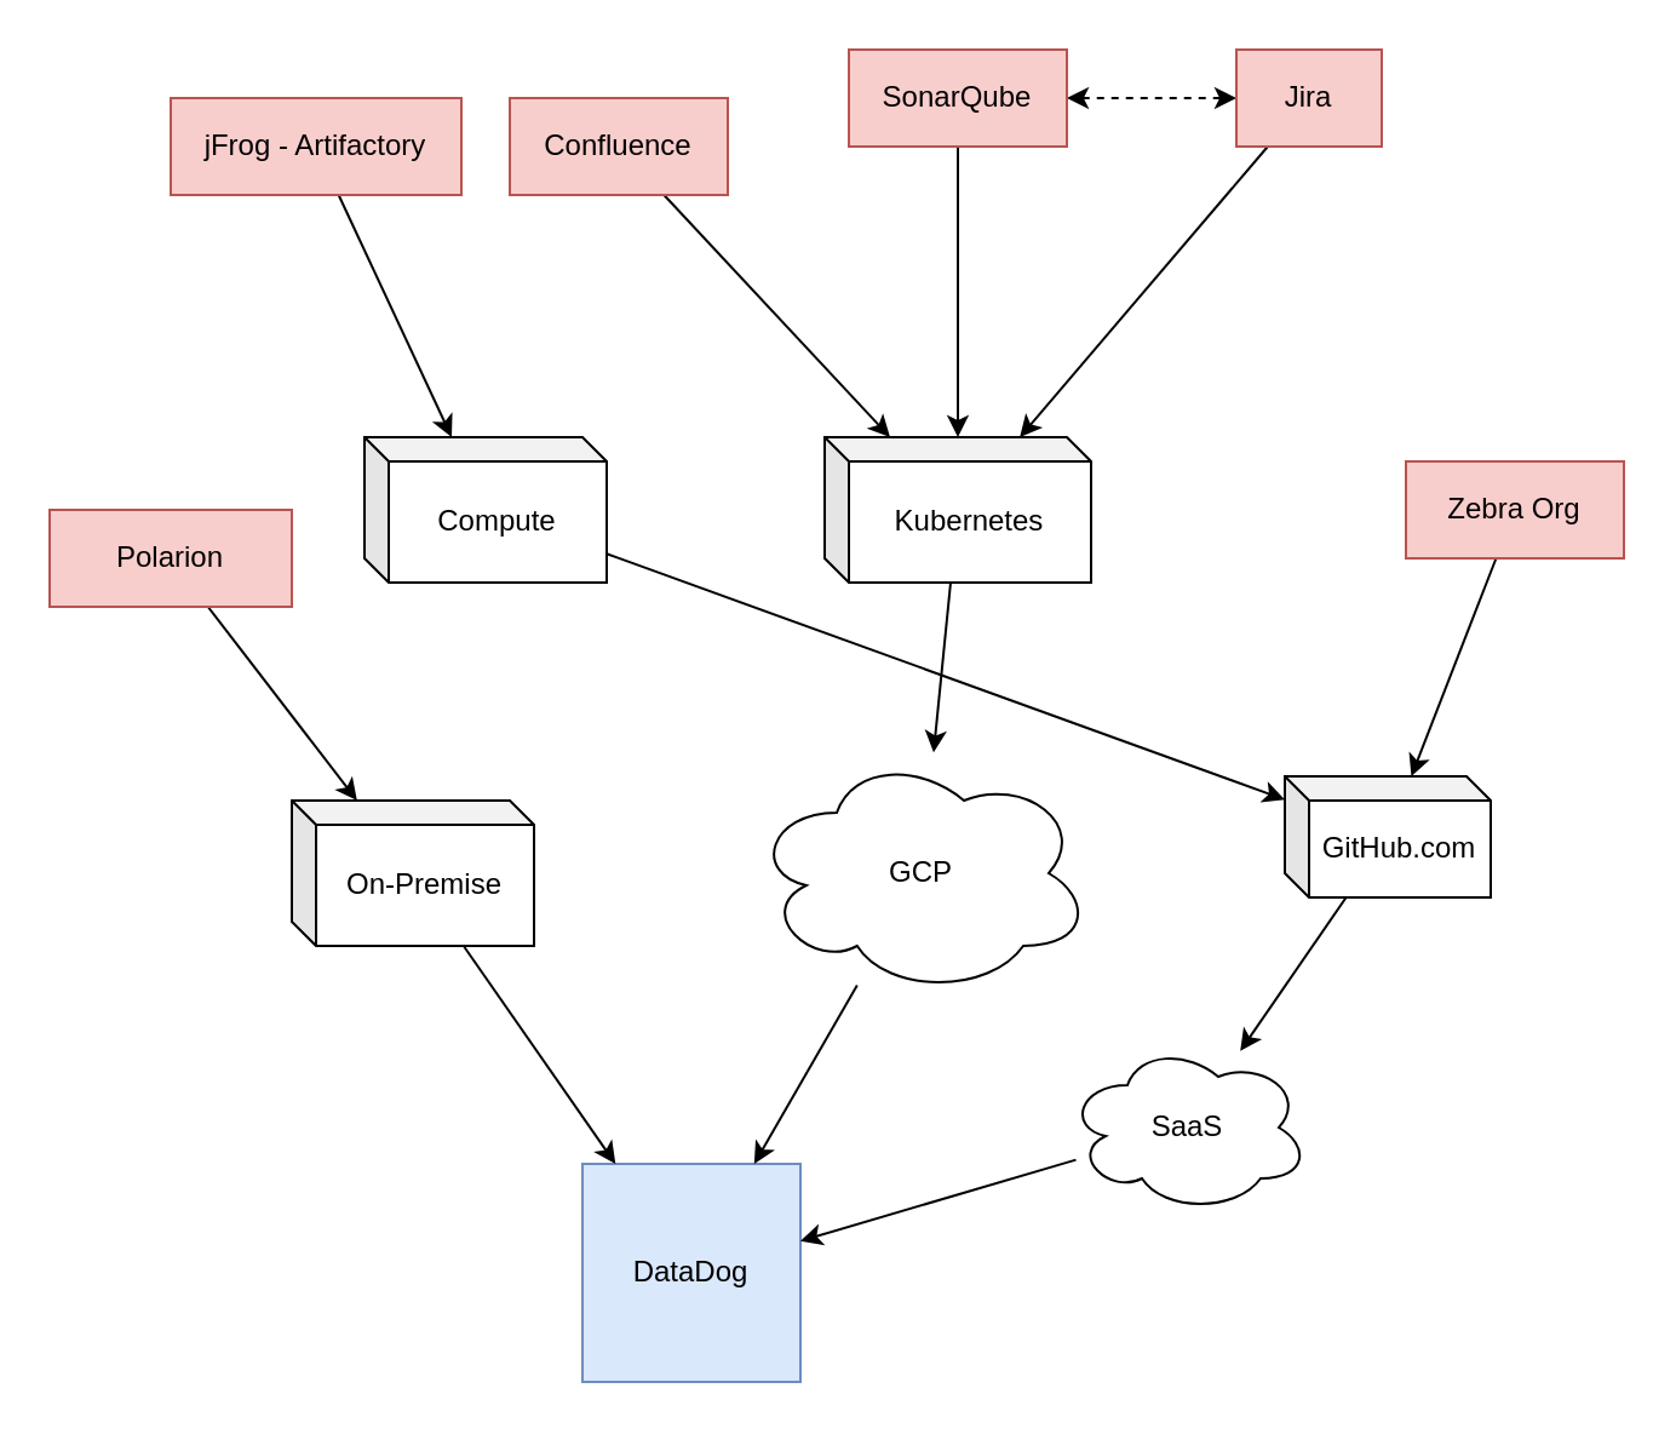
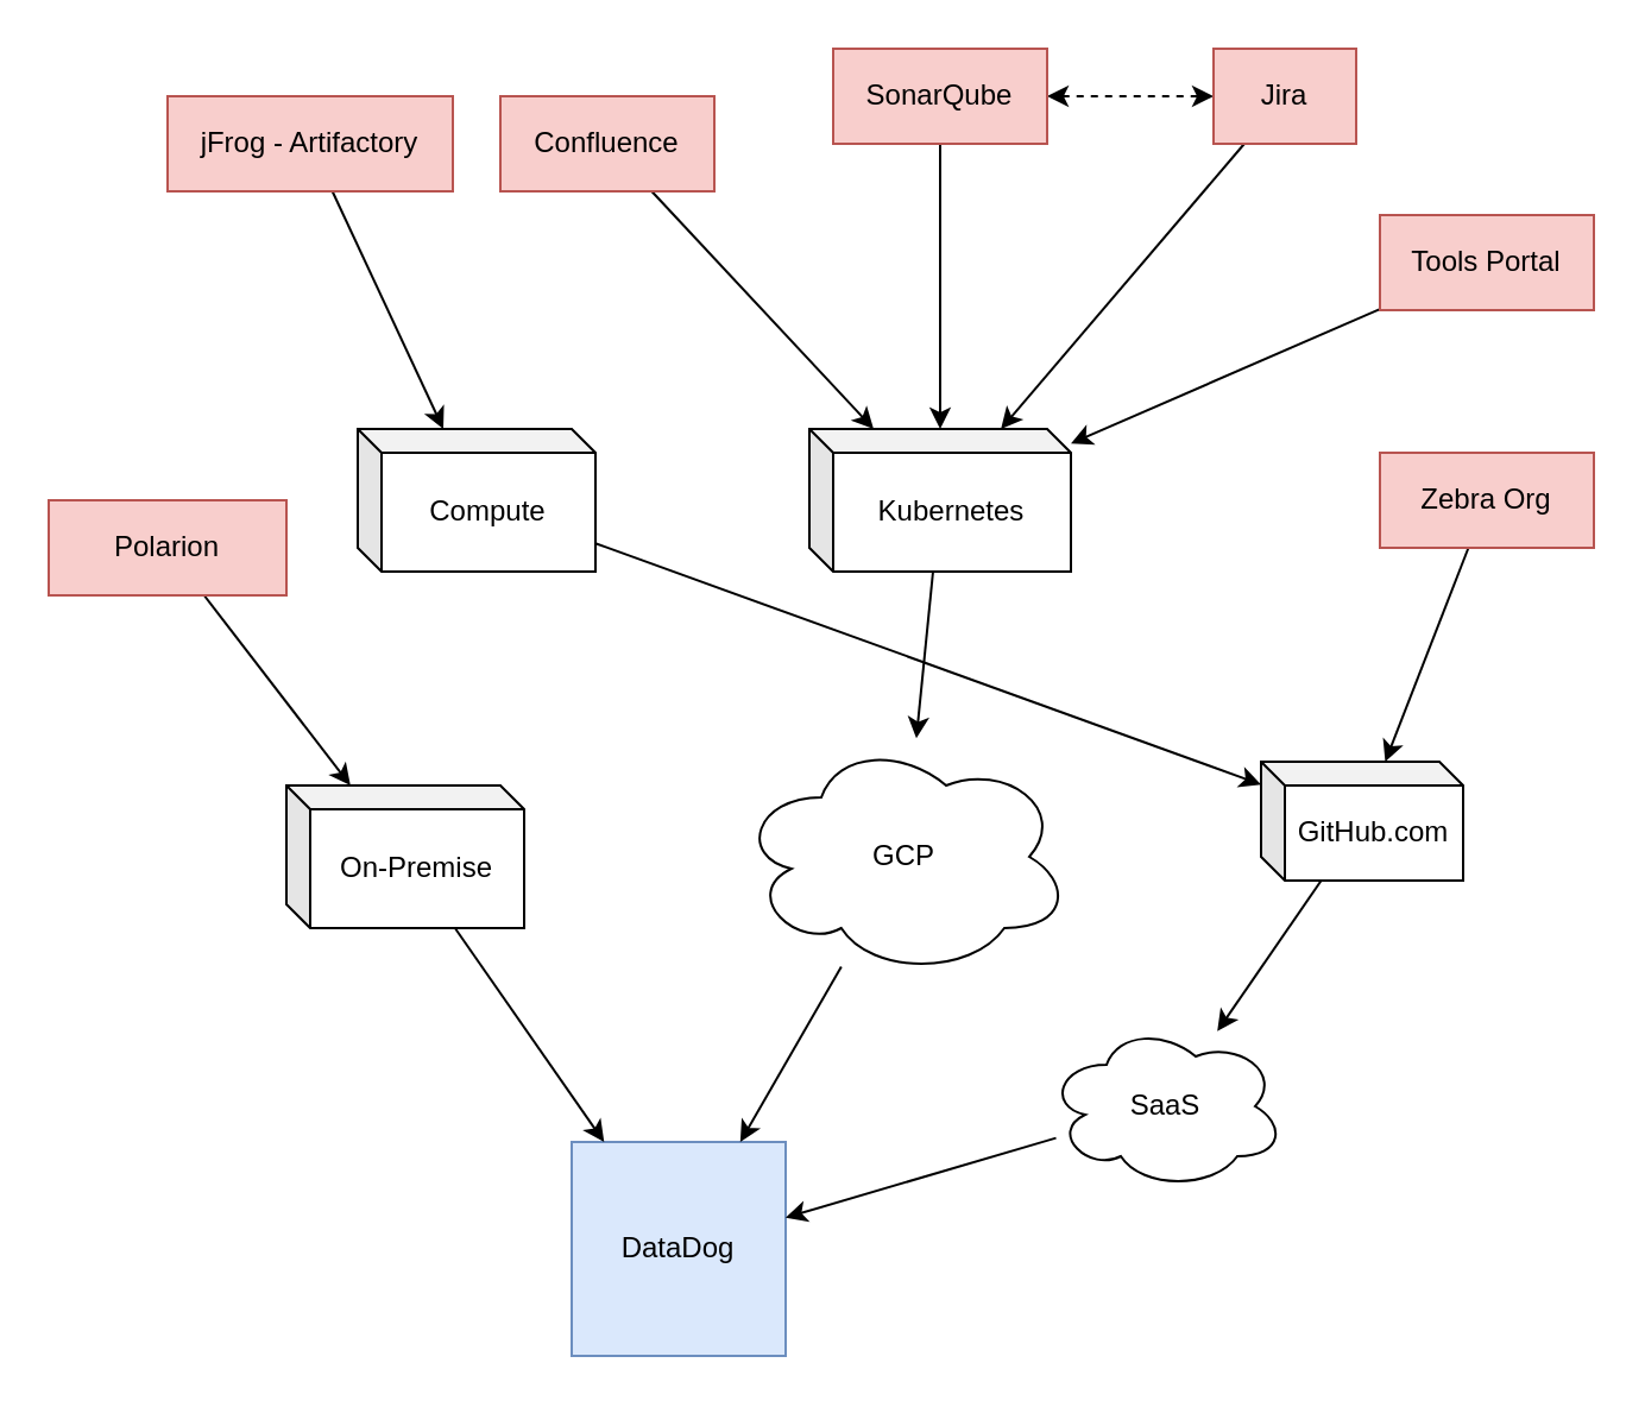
+ <mxCell id="13" value="Tools Portal" style="shape=label;whiteSpace=wrap;html=1;boundedLbl=1;backgroundOutline=1;darkOpacity=0.05;darkOpacity2=0.1;rounded=0;fillColor=#f8cecc;strokeColor=#b85450;" vertex="1" parent="1"><mxGeometry x="580" y="90" width="90" height="40" as="geometry" /></mxCell>
+ <mxCell id="12" style="rounded=0;orthogonalLoop=1;jettySize=auto;html=1;" edge="1" parent="1" source="13" target="19"><mxGeometry relative="1" as="geometry" /></mxCell>
